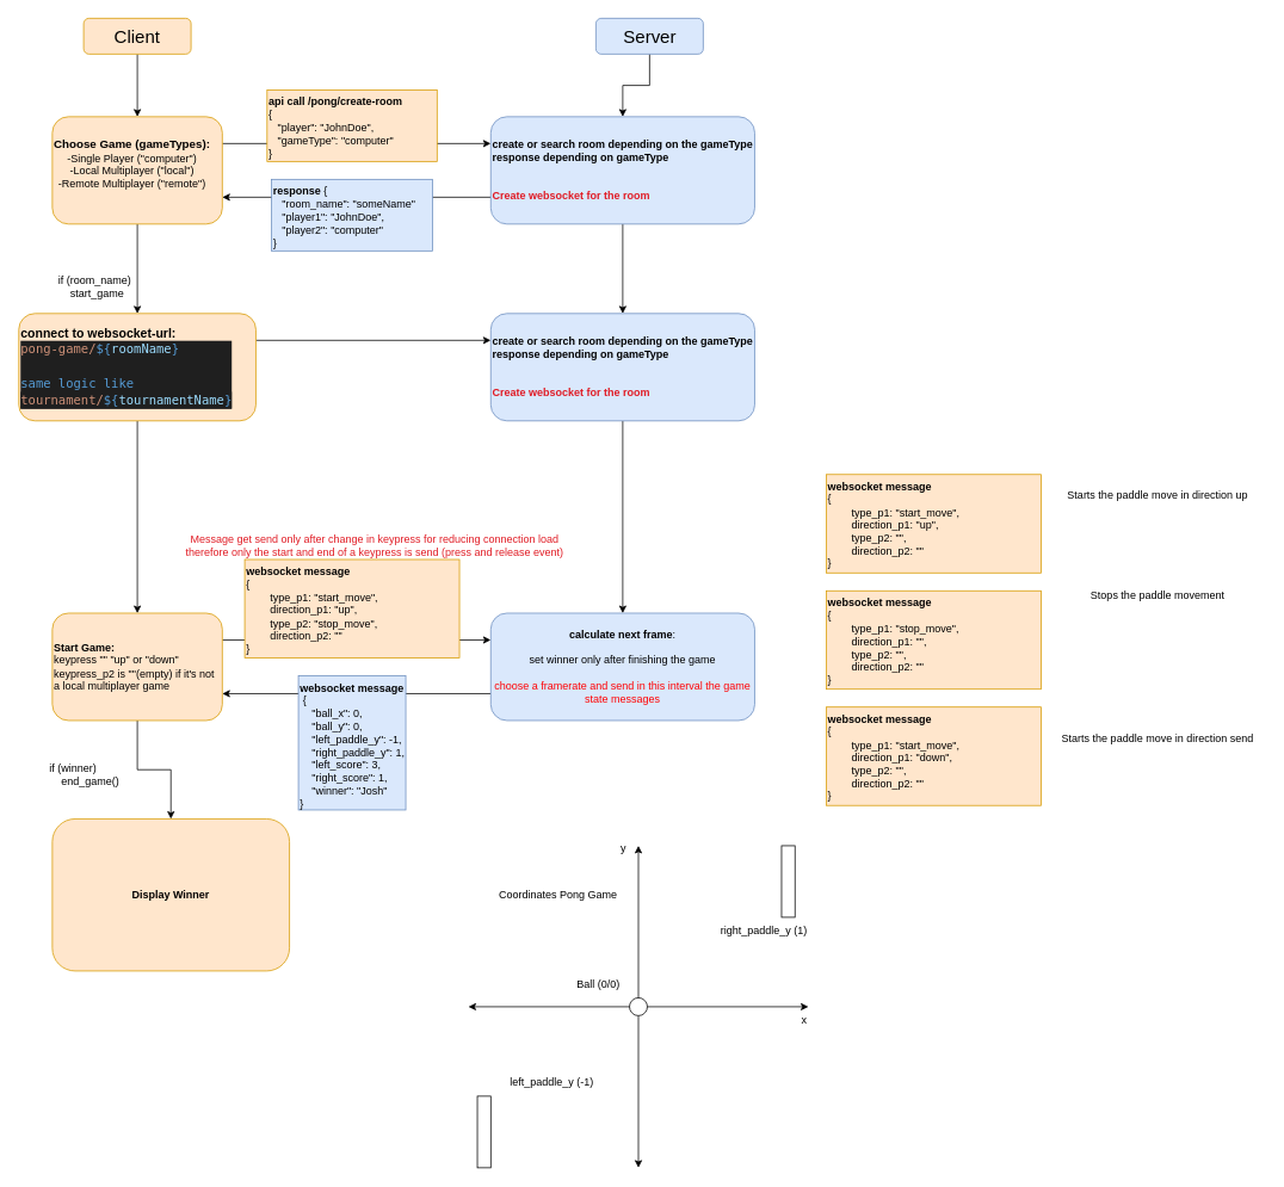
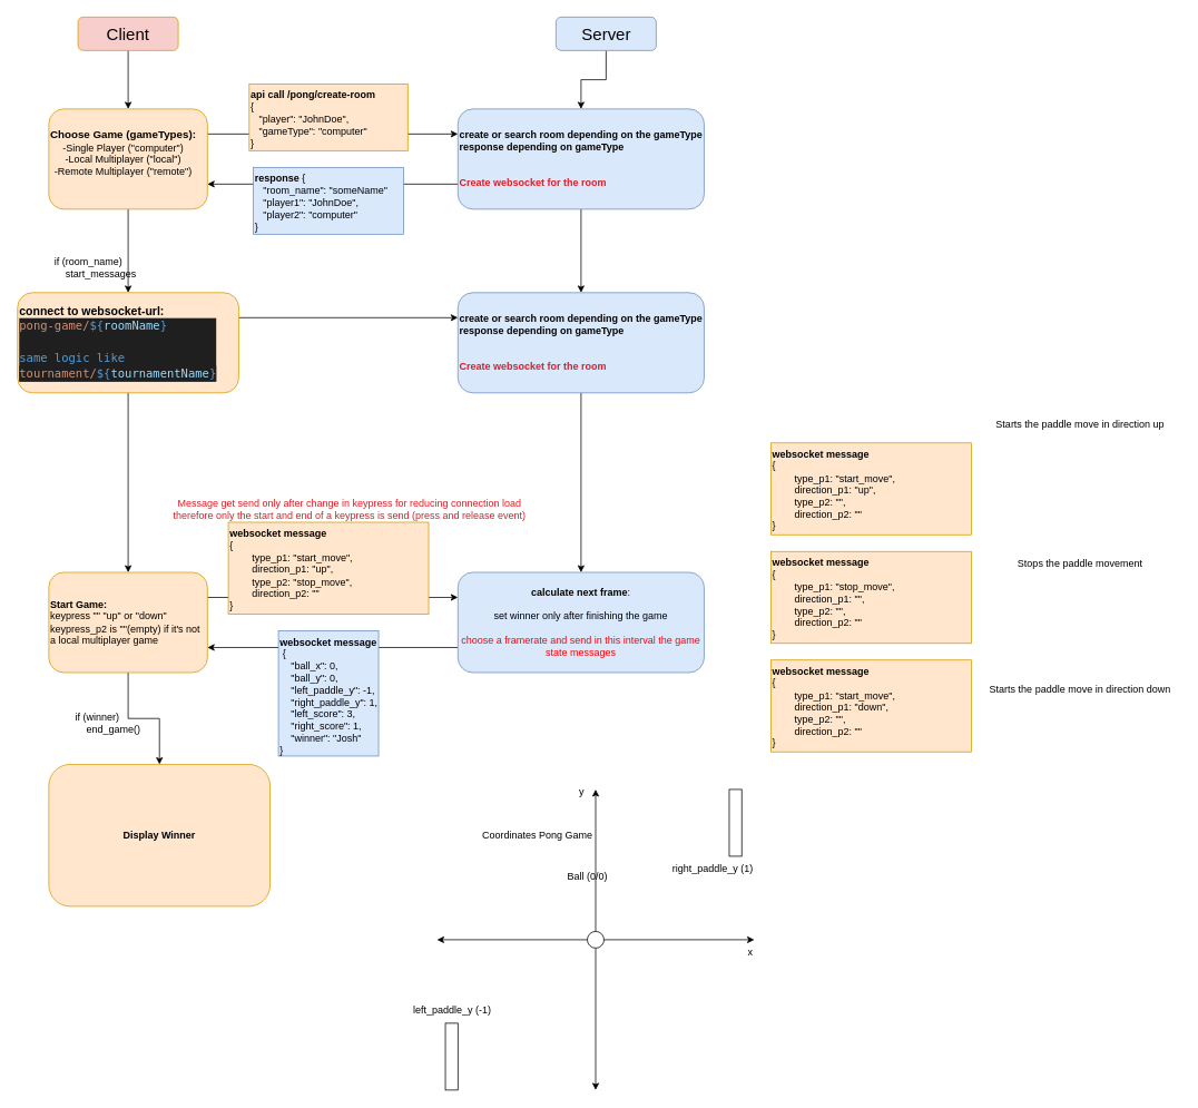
- <mxCell id="3" value="&lt;div align=&quot;center&quot;&gt;&lt;font style=&quot;font-size: 20px;&quot;&gt;Client&lt;/font&gt;&lt;/div&gt;" style="rounded=1;whiteSpace=wrap;html=1;align=center;fillColor=#ffe6cc;strokeColor=#d79b00;" parent="1" vertex="1"><mxGeometry x="93" y="20" width="120" height="40" as="geometry" /></mxCell>
+ <mxCell id="3" value="&lt;div align=&quot;center&quot;&gt;&lt;font style=&quot;font-size: 20px;&quot;&gt;Client&lt;/font&gt;&lt;/div&gt;" style="rounded=1;whiteSpace=wrap;html=1;align=center;fillColor=#f8cecc;strokeColor=#d79b00;" parent="1" vertex="1"><mxGeometry x="93" y="20" width="120" height="40" as="geometry" /></mxCell>
- <mxCell id="21" value="&lt;div&gt;if (room_name)&lt;/div&gt;&lt;div&gt;&lt;span style=&quot;white-space: pre;&quot;&gt;&lt;span style=&quot;white-space: pre;&quot;&gt;&amp;nbsp;&amp;nbsp;&amp;nbsp;&amp;nbsp;&lt;/span&gt;&lt;/span&gt;start_game&lt;/div&gt;" style="text;whiteSpace=wrap;html=1;" parent="1" vertex="1"><mxGeometry x="63" y="300" width="110" height="50" as="geometry" /></mxCell>
+ <mxCell id="21" value="&lt;div&gt;if (room_name)&lt;/div&gt;&lt;div&gt;&lt;span style=&quot;white-space: pre;&quot;&gt;&lt;span style=&quot;white-space: pre;&quot;&gt;&amp;nbsp;&amp;nbsp;&amp;nbsp;&amp;nbsp;&lt;/span&gt;&lt;/span&gt;start_messages&lt;/div&gt;" style="text;whiteSpace=wrap;html=1;" parent="1" vertex="1"><mxGeometry x="63" y="300" width="110" height="50" as="geometry" /></mxCell>
- <mxCell id="44" value="Starts the paddle move in direction up" style="text;html=1;align=center;verticalAlign=middle;resizable=0;points=[];autosize=1;strokeColor=none;fillColor=none;" vertex="1" parent="1"><mxGeometry x="1183" y="538" width="220" height="30" as="geometry" /></mxCell>
+ <mxCell id="44" value="Starts the paddle move in direction up" style="text;html=1;align=center;verticalAlign=middle;resizable=0;points=[];autosize=1;strokeColor=none;fillColor=none;" vertex="1" parent="1"><mxGeometry x="1183" y="493" width="220" height="30" as="geometry" /></mxCell>
- <mxCell id="45" value="Stops the paddle movement" style="text;html=1;align=center;verticalAlign=middle;resizable=0;points=[];autosize=1;strokeColor=none;fillColor=none;" vertex="1" parent="1"><mxGeometry x="1208" y="650" width="170" height="30" as="geometry" /></mxCell>
+ <mxCell id="45" value="Stops the paddle movement" style="text;html=1;align=center;verticalAlign=middle;resizable=0;points=[];autosize=1;strokeColor=none;fillColor=none;" vertex="1" parent="1"><mxGeometry x="1208" y="660" width="170" height="30" as="geometry" /></mxCell>
- <mxCell id="47" value="Starts the paddle move in direction send" style="text;html=1;align=center;verticalAlign=middle;resizable=0;points=[];autosize=1;strokeColor=none;fillColor=none;" vertex="1" parent="1"><mxGeometry x="1173" y="810" width="240" height="30" as="geometry" /></mxCell>
+ <mxCell id="47" value="Starts the paddle move in direction down" style="text;html=1;align=center;verticalAlign=middle;resizable=0;points=[];autosize=1;strokeColor=none;fillColor=none;" vertex="1" parent="1"><mxGeometry x="1173" y="810" width="240" height="30" as="geometry" /></mxCell>
- <mxCell id="23" value="&lt;div&gt;if (winner)&lt;/div&gt;&lt;div&gt;&lt;span style=&quot;white-space: pre;&quot;&gt;&lt;span style=&quot;white-space: pre;&quot;&gt;&amp;nbsp;&amp;nbsp;&amp;nbsp;&amp;nbsp;end_game()&lt;/span&gt;&lt;/span&gt;&lt;/div&gt;" style="text;whiteSpace=wrap;html=1;" parent="1" vertex="1"><mxGeometry x="53" y="845" width="110" height="50" as="geometry" /></mxCell>
+ <mxCell id="23" value="&lt;div&gt;if (winner)&lt;/div&gt;&lt;div&gt;&lt;span style=&quot;white-space: pre;&quot;&gt;&lt;span style=&quot;white-space: pre;&quot;&gt;&amp;nbsp;&amp;nbsp;&amp;nbsp;&amp;nbsp;end_game()&lt;/span&gt;&lt;/span&gt;&lt;/div&gt;" style="text;whiteSpace=wrap;html=1;" parent="1" vertex="1"><mxGeometry x="88" y="845" width="110" height="50" as="geometry" /></mxCell>
- <mxCell id="28" value="Coordinates Pong Game" style="text;html=1;align=center;verticalAlign=middle;resizable=0;points=[];autosize=1;strokeColor=none;fillColor=none;" parent="1" vertex="1"><mxGeometry x="548" y="985" width="150" height="30" as="geometry" /></mxCell>
+ <mxCell id="28" value="Coordinates Pong Game" style="text;html=1;align=center;verticalAlign=middle;resizable=0;points=[];autosize=1;strokeColor=none;fillColor=none;" parent="1" vertex="1"><mxGeometry x="568" y="985" width="150" height="30" as="geometry" /></mxCell>
- <mxCell id="33" value="Ball (0/0)" style="text;html=1;align=center;verticalAlign=middle;resizable=0;points=[];autosize=1;strokeColor=none;fillColor=none;" parent="1" vertex="1"><mxGeometry x="633" y="1085" width="70" height="30" as="geometry" /></mxCell>
+ <mxCell id="33" value="Ball (0/0)" style="text;html=1;align=center;verticalAlign=middle;resizable=0;points=[];autosize=1;strokeColor=none;fillColor=none;" parent="1" vertex="1"><mxGeometry x="668" y="1035" width="70" height="30" as="geometry" /></mxCell>
- <mxCell id="34" value="left_paddle_y (-1)" style="text;html=1;align=center;verticalAlign=middle;resizable=0;points=[];autosize=1;strokeColor=none;fillColor=none;" parent="1" vertex="1"><mxGeometry x="555.5" y="1195" width="120" height="30" as="geometry" /></mxCell>
+ <mxCell id="34" value="left_paddle_y (-1)" style="text;html=1;align=center;verticalAlign=middle;resizable=0;points=[];autosize=1;strokeColor=none;fillColor=none;" parent="1" vertex="1"><mxGeometry x="480.5" y="1195" width="120" height="30" as="geometry" /></mxCell>
